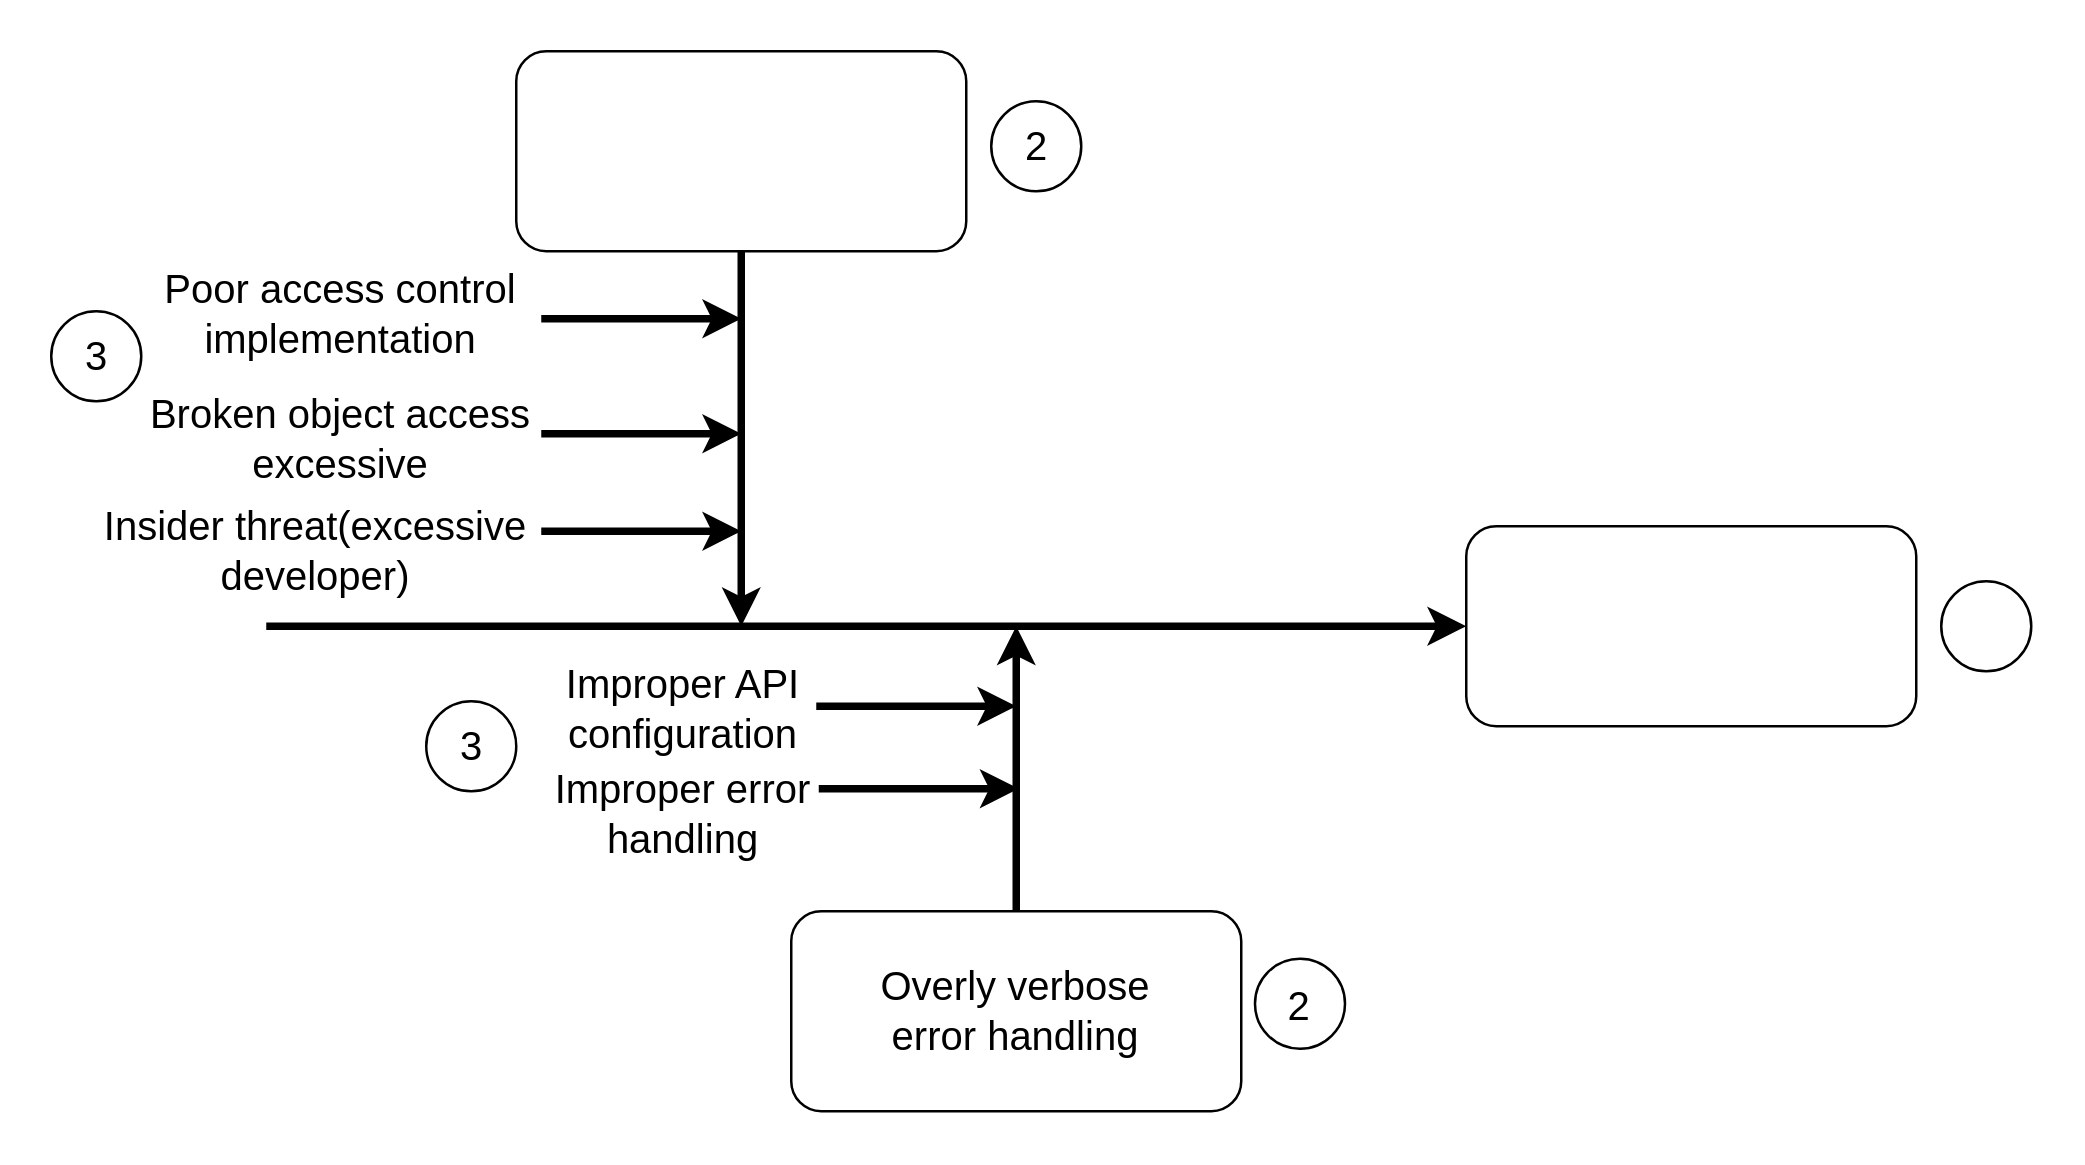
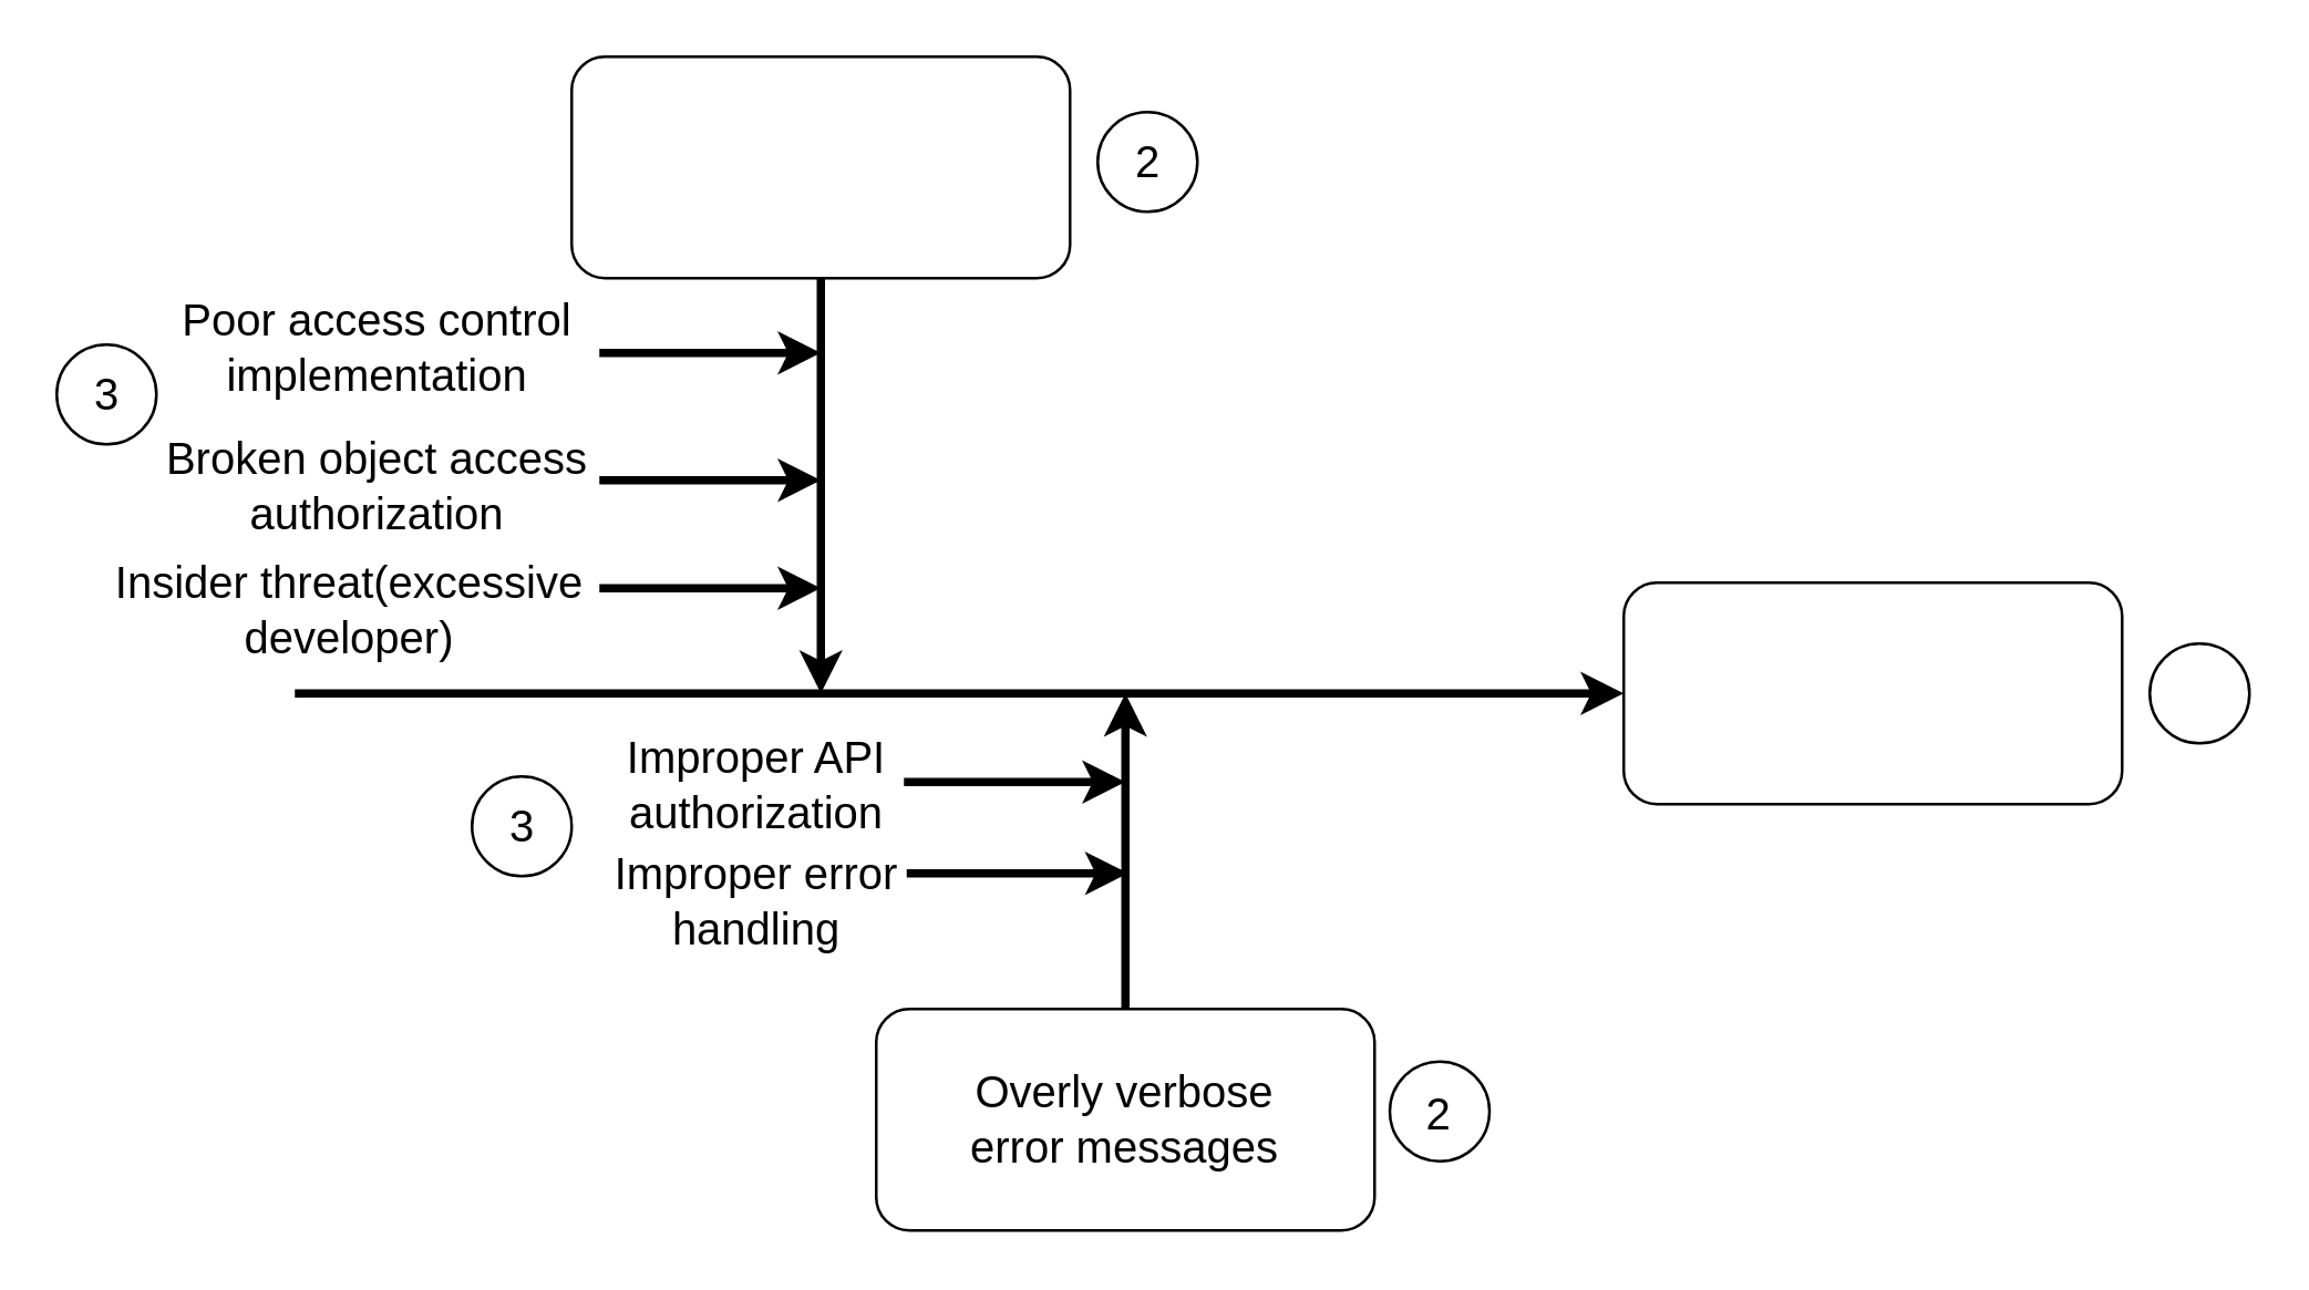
- <mxCell id="11" value="&lt;font style=&quot;font-size: 16px&quot;&gt;Broken object access excessive&lt;/font&gt;" style="text;html=1;strokeColor=none;fillColor=none;align=center;verticalAlign=middle;whiteSpace=wrap;rounded=0;" vertex="1" parent="1"><mxGeometry x="46" y="160" width="180" height="30" as="geometry" /></mxCell>
+ <mxCell id="11" value="&lt;font style=&quot;font-size: 16px&quot;&gt;Broken object access authorization&lt;/font&gt;" style="text;html=1;strokeColor=none;fillColor=none;align=center;verticalAlign=middle;whiteSpace=wrap;rounded=0;" vertex="1" parent="1"><mxGeometry x="46" y="160" width="180" height="30" as="geometry" /></mxCell>
- <mxCell id="16" value="&lt;font style=&quot;font-size: 16px&quot;&gt;Improper API configuration&lt;/font&gt;" style="text;html=1;strokeColor=none;fillColor=none;align=center;verticalAlign=middle;whiteSpace=wrap;rounded=0;" vertex="1" parent="1"><mxGeometry x="208" y="268" width="130" height="30" as="geometry" /></mxCell>
+ <mxCell id="16" value="&lt;font style=&quot;font-size: 16px&quot;&gt;Improper API authorization&lt;/font&gt;" style="text;html=1;strokeColor=none;fillColor=none;align=center;verticalAlign=middle;whiteSpace=wrap;rounded=0;" vertex="1" parent="1"><mxGeometry x="208" y="268" width="130" height="30" as="geometry" /></mxCell>
- <mxCell id="7" value="&lt;font style=&quot;font-size: 16px&quot;&gt;Overly verbose error handling&lt;/font&gt;" style="text;html=1;strokeColor=none;fillColor=none;align=center;verticalAlign=middle;whiteSpace=wrap;rounded=0;" vertex="1" parent="1"><mxGeometry x="346" y="389" width="120" height="30" as="geometry" /></mxCell>
+ <mxCell id="7" value="&lt;font style=&quot;font-size: 16px&quot;&gt;Overly verbose error messages&lt;/font&gt;" style="text;html=1;strokeColor=none;fillColor=none;align=center;verticalAlign=middle;whiteSpace=wrap;rounded=0;" vertex="1" parent="1"><mxGeometry x="346" y="389" width="120" height="30" as="geometry" /></mxCell>
